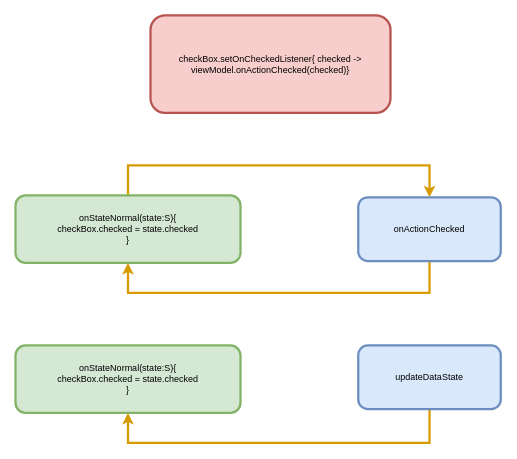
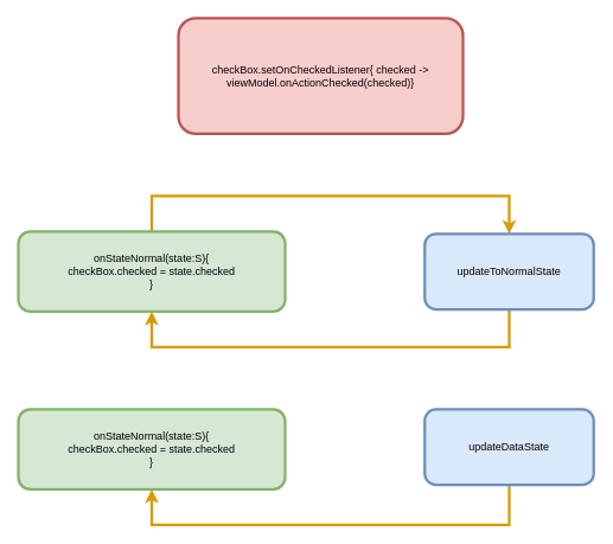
- <mxCell id="6" value="onActionChecked" style="rounded=1;whiteSpace=wrap;html=1;strokeWidth=3;fillColor=#dae8fc;strokeColor=#6c8ebf;" vertex="1" parent="1"><mxGeometry x="477" y="262.5" width="190" height="85" as="geometry" /></mxCell>
+ <mxCell id="6" value="updateToNormalState" style="rounded=1;whiteSpace=wrap;html=1;strokeWidth=3;fillColor=#dae8fc;strokeColor=#6c8ebf;" vertex="1" parent="1"><mxGeometry x="477" y="262.5" width="190" height="85" as="geometry" /></mxCell>
